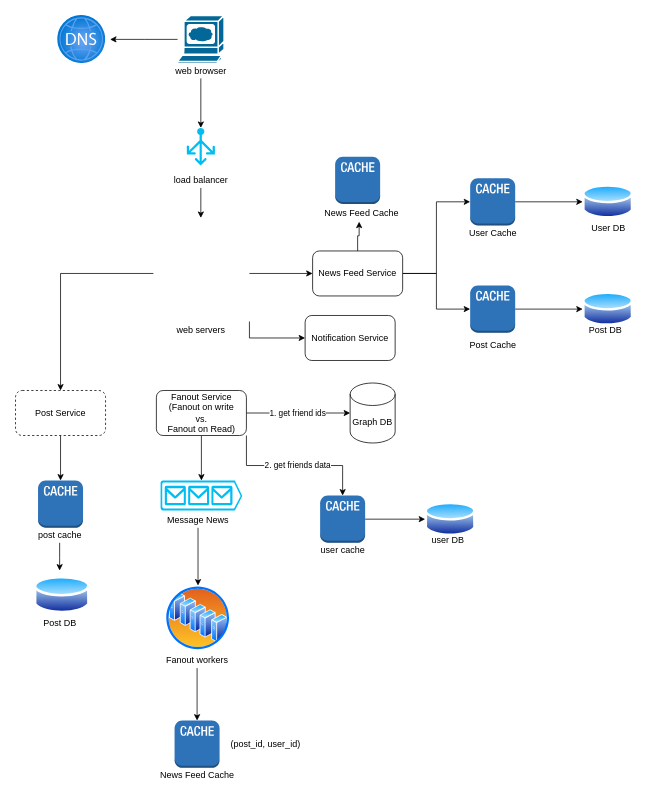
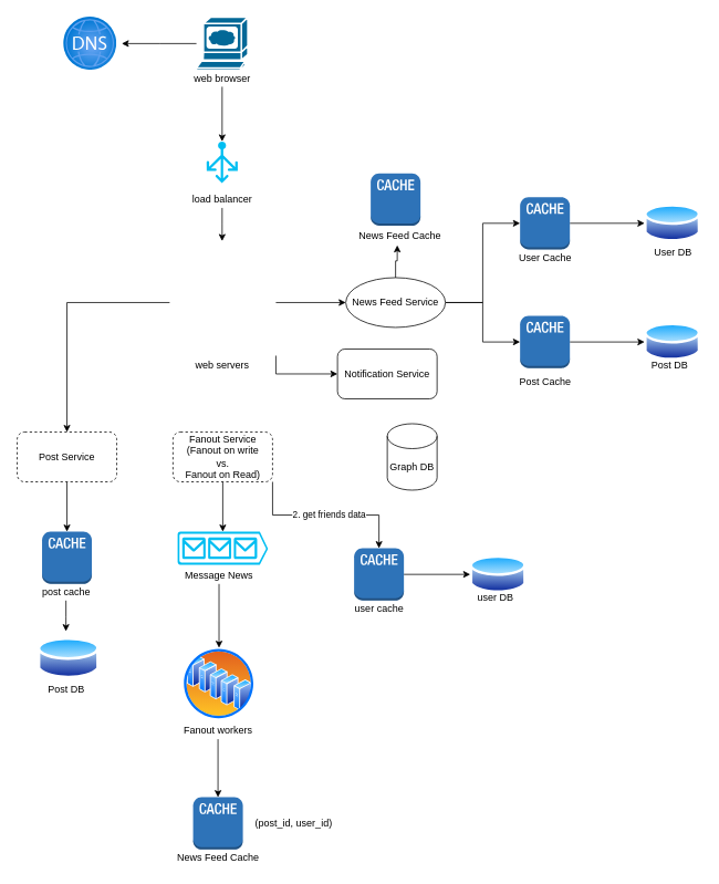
- <mxCell id="47" value="News Feed Service" style="rounded=1;whiteSpace=wrap;html=1;" vertex="1" parent="1"><mxGeometry x="416" y="334" width="120" height="60" as="geometry" /></mxCell>
+ <mxCell id="47" value="News Feed Service" style="ellipse;whiteSpace=wrap;html=1;" vertex="1" parent="1"><mxGeometry x="416" y="334" width="120" height="60" as="geometry" /></mxCell>
- <mxCell id="17" value="Fanout Service&lt;br&gt;(Fanout on write&lt;br&gt;vs.&lt;br&gt;Fanout on Read)" style="rounded=1;whiteSpace=wrap;html=1;" parent="1" vertex="1"><mxGeometry x="207.75" y="520" width="120" height="60" as="geometry" /></mxCell>
+ <mxCell id="17" value="Fanout Service&lt;br&gt;(Fanout on write&lt;br&gt;vs.&lt;br&gt;Fanout on Read)" style="rounded=1;whiteSpace=wrap;html=1;dashed=1;" parent="1" vertex="1"><mxGeometry x="207.75" y="520" width="120" height="60" as="geometry" /></mxCell>
- <mxCell id="13" style="edgeStyle=orthogonalEdgeStyle;rounded=0;orthogonalLoop=1;jettySize=auto;html=1;entryX=0;entryY=0.5;entryDx=0;entryDy=0;entryPerimeter=0;" edge="1" parent="1" source="17" target="26"><mxGeometry relative="1" as="geometry" /></mxCell>
- <mxCell id="14" value="1. get friend ids" style="edgeLabel;html=1;align=center;verticalAlign=middle;resizable=0;points=[];" vertex="1" connectable="0" parent="13"><mxGeometry x="-0.259" y="-1" relative="1" as="geometry"><mxPoint x="17" y="-1" as="offset" /></mxGeometry></mxCell>
